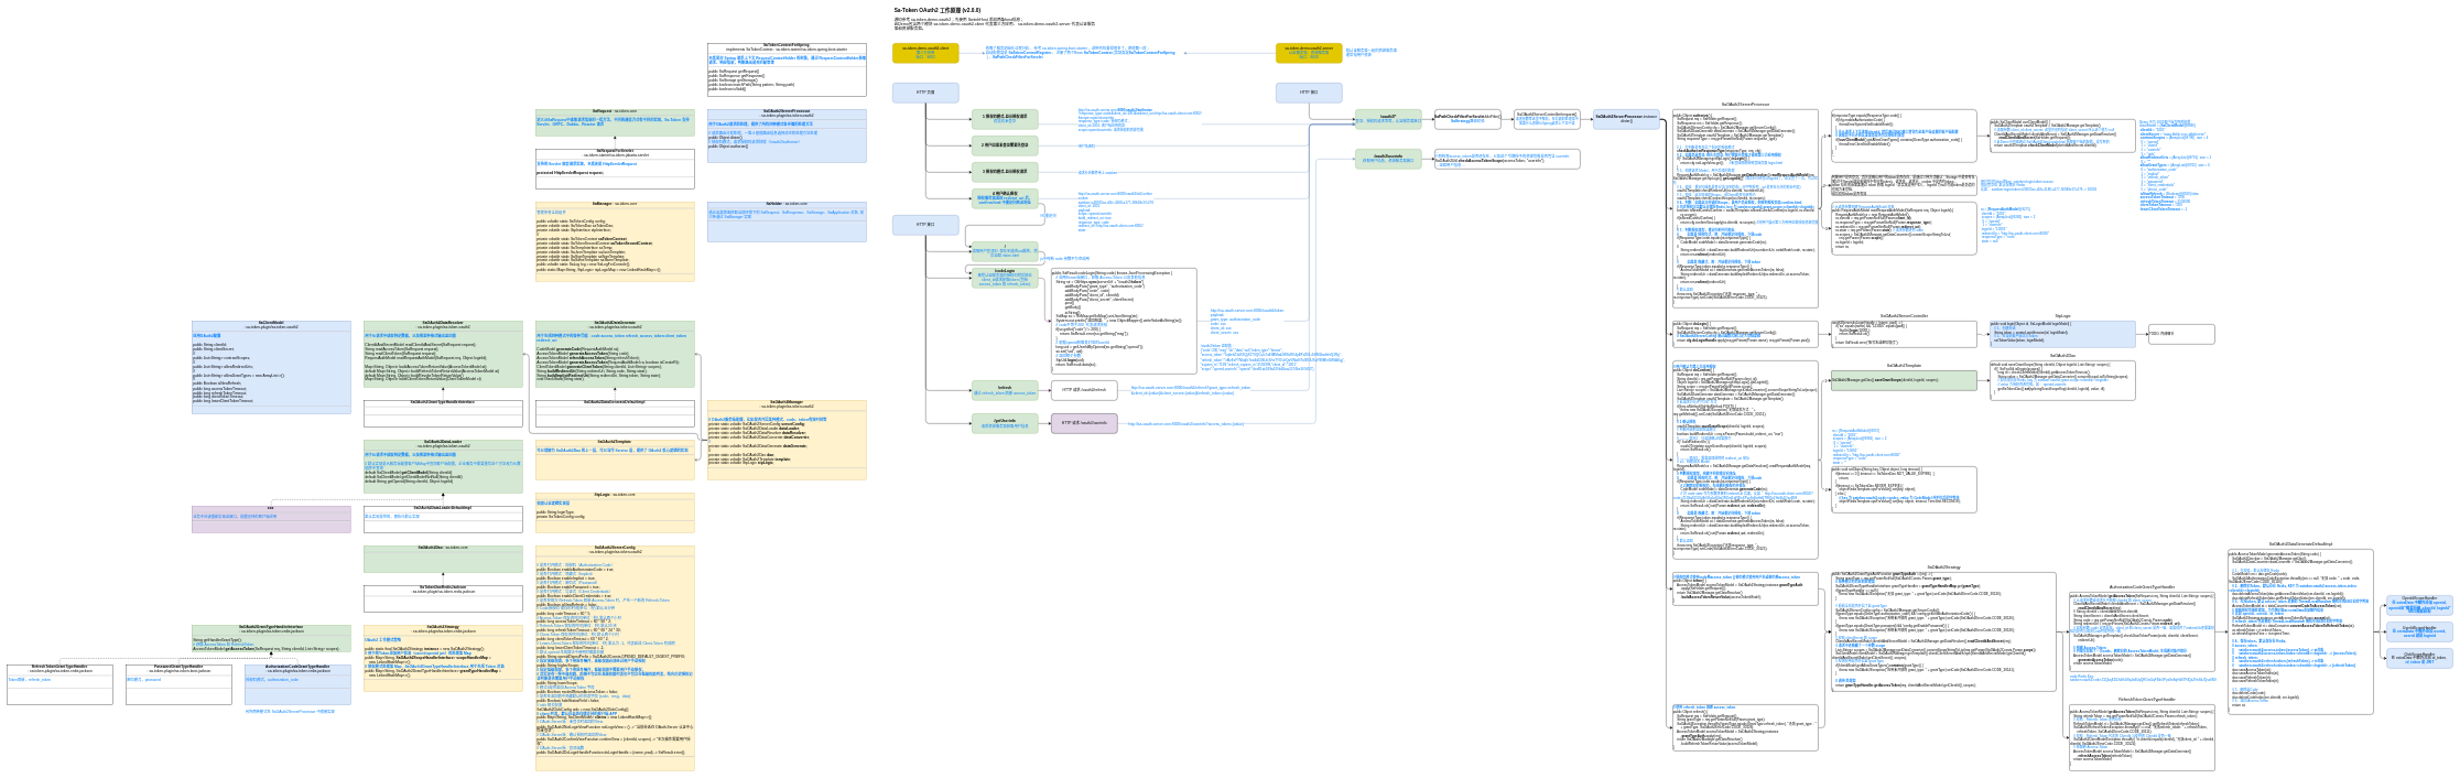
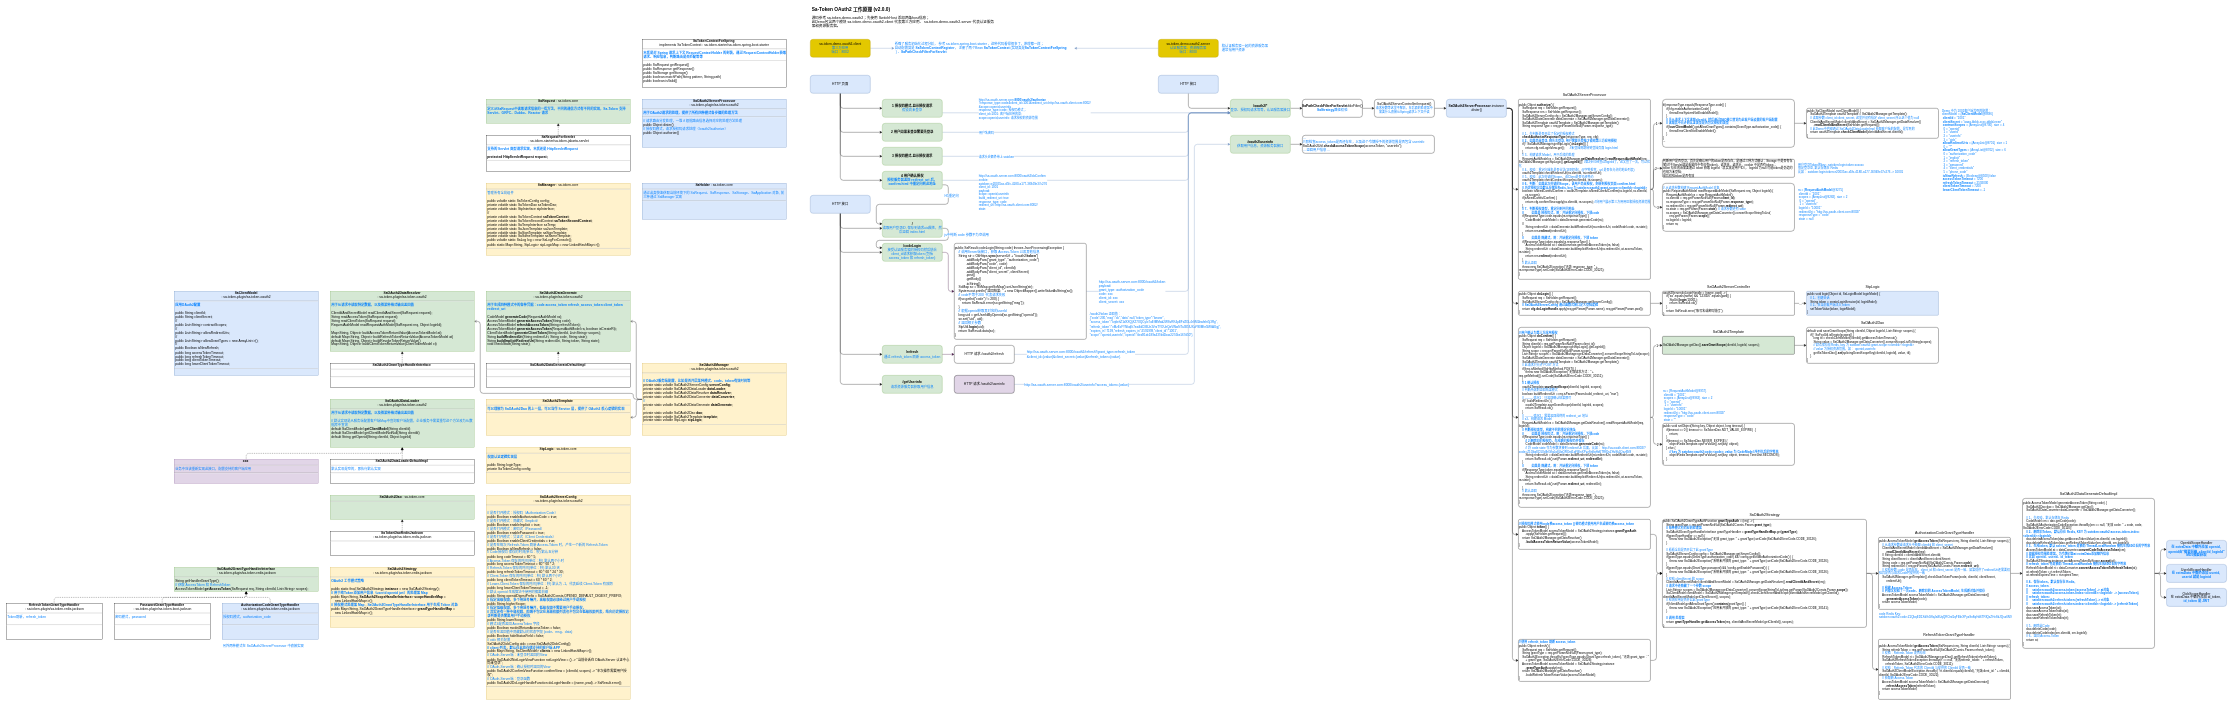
- <mxCell id="78" value="" style="edgeStyle=orthogonalEdgeStyle;rounded=1;orthogonalLoop=1;jettySize=auto;html=1;" parent="1" source="79" target="81" edge="1"><mxGeometry relative="1" as="geometry" /></mxCell>
- <mxCell id="81" value="&lt;div style=&quot;&quot;&gt;&lt;div style=&quot;&quot;&gt;TODO: 内部细节&lt;/div&gt;&lt;/div&gt;" style="rounded=1;whiteSpace=wrap;html=1;fontSize=10;align=left;arcSize=12;" parent="1" vertex="1"><mxGeometry x="6500" y="980" width="200" height="60" as="geometry" /></mxCell>
- <mxCell id="154" value="" style="edgeStyle=orthogonalEdgeStyle;rounded=1;orthogonalLoop=1;jettySize=auto;html=1;" edge="1" parent="1" source="155" target="160"><mxGeometry relative="1" as="geometry" /></mxCell>
